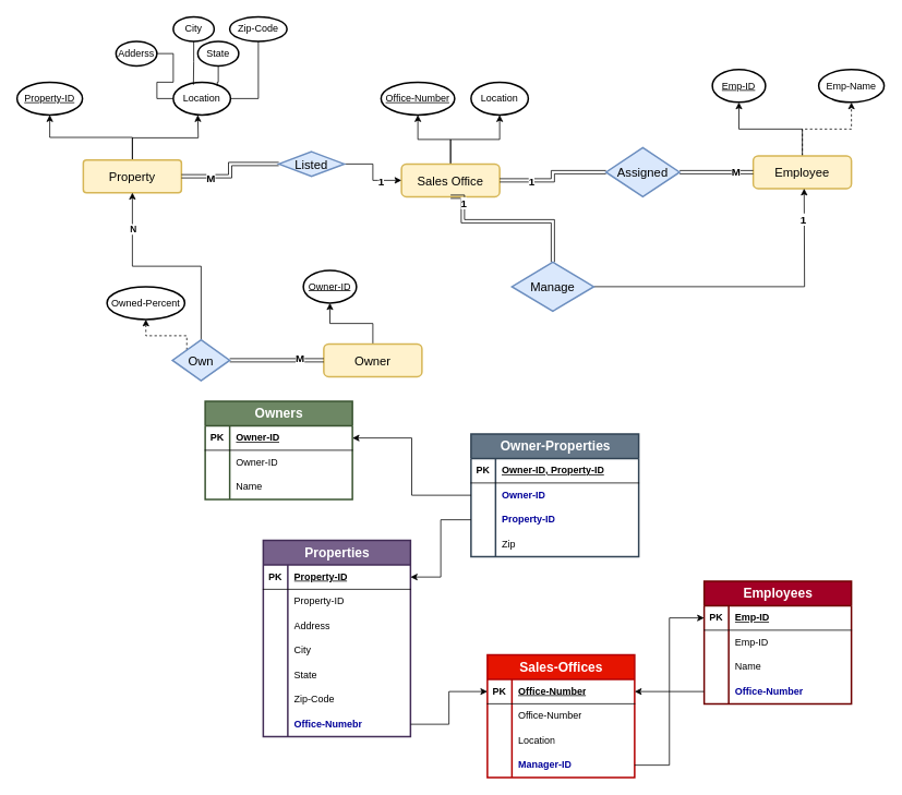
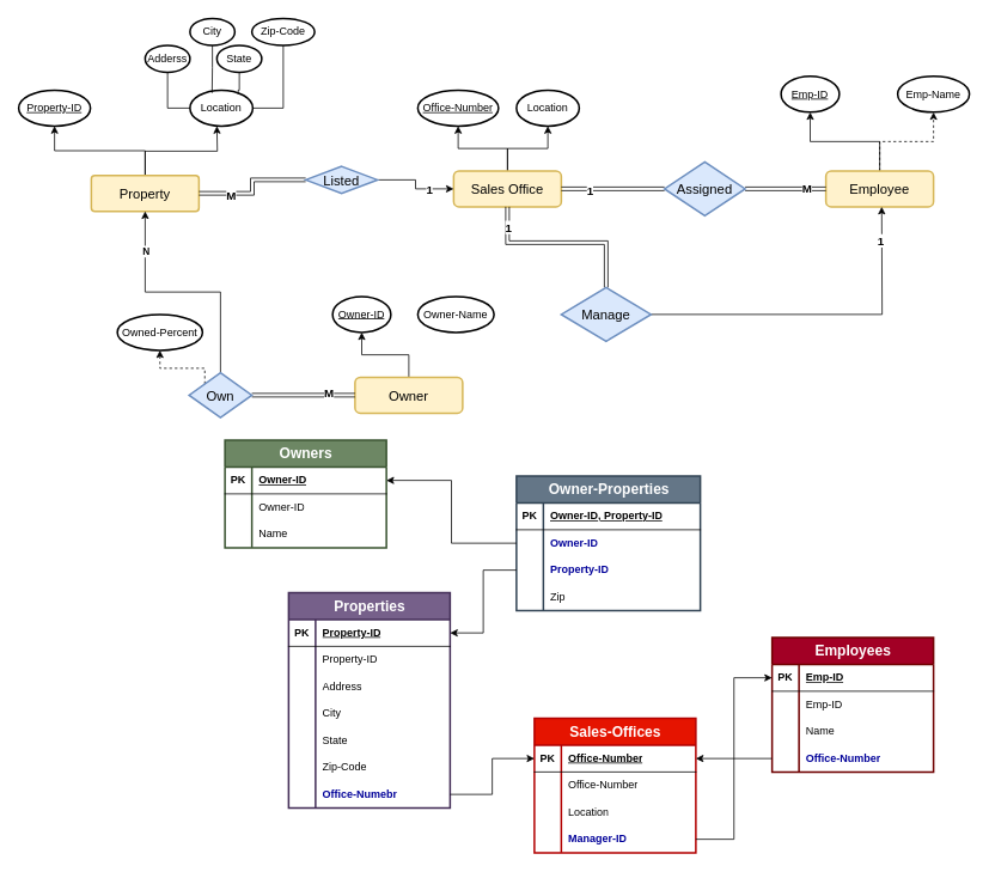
- <mxCell id="27" value="Adderss" style="ellipse;whiteSpace=wrap;html=1;strokeWidth=2;" vertex="1" parent="1"><mxGeometry x="141" y="50" width="50" height="30" as="geometry" /></mxCell>
+ <mxCell id="27" value="Adderss" style="ellipse;whiteSpace=wrap;html=1;strokeWidth=2;" vertex="1" parent="1"><mxGeometry x="161" y="50" width="50" height="30" as="geometry" /></mxCell>
- <mxCell id="4" value="&lt;font style=&quot;font-size: 15px;&quot;&gt;Sales Office&lt;/font&gt;" style="rounded=1;whiteSpace=wrap;html=1;strokeWidth=2;fillColor=#fff2cc;strokeColor=#d6b656;" vertex="1" parent="1"><mxGeometry x="490" y="200" width="120" height="40" as="geometry" /></mxCell>
+ <mxCell id="4" value="&lt;font style=&quot;font-size: 15px;&quot;&gt;Sales Office&lt;/font&gt;" style="rounded=1;whiteSpace=wrap;html=1;strokeWidth=2;fillColor=#fff2cc;strokeColor=#d6b656;" vertex="1" parent="1"><mxGeometry x="505" y="190" width="120" height="40" as="geometry" /></mxCell>
+ <mxCell id="42" value="Owner-Name" style="ellipse;whiteSpace=wrap;html=1;strokeWidth=2;" vertex="1" parent="1"><mxGeometry x="464.999" y="330" width="85" height="40" as="geometry" /></mxCell>
